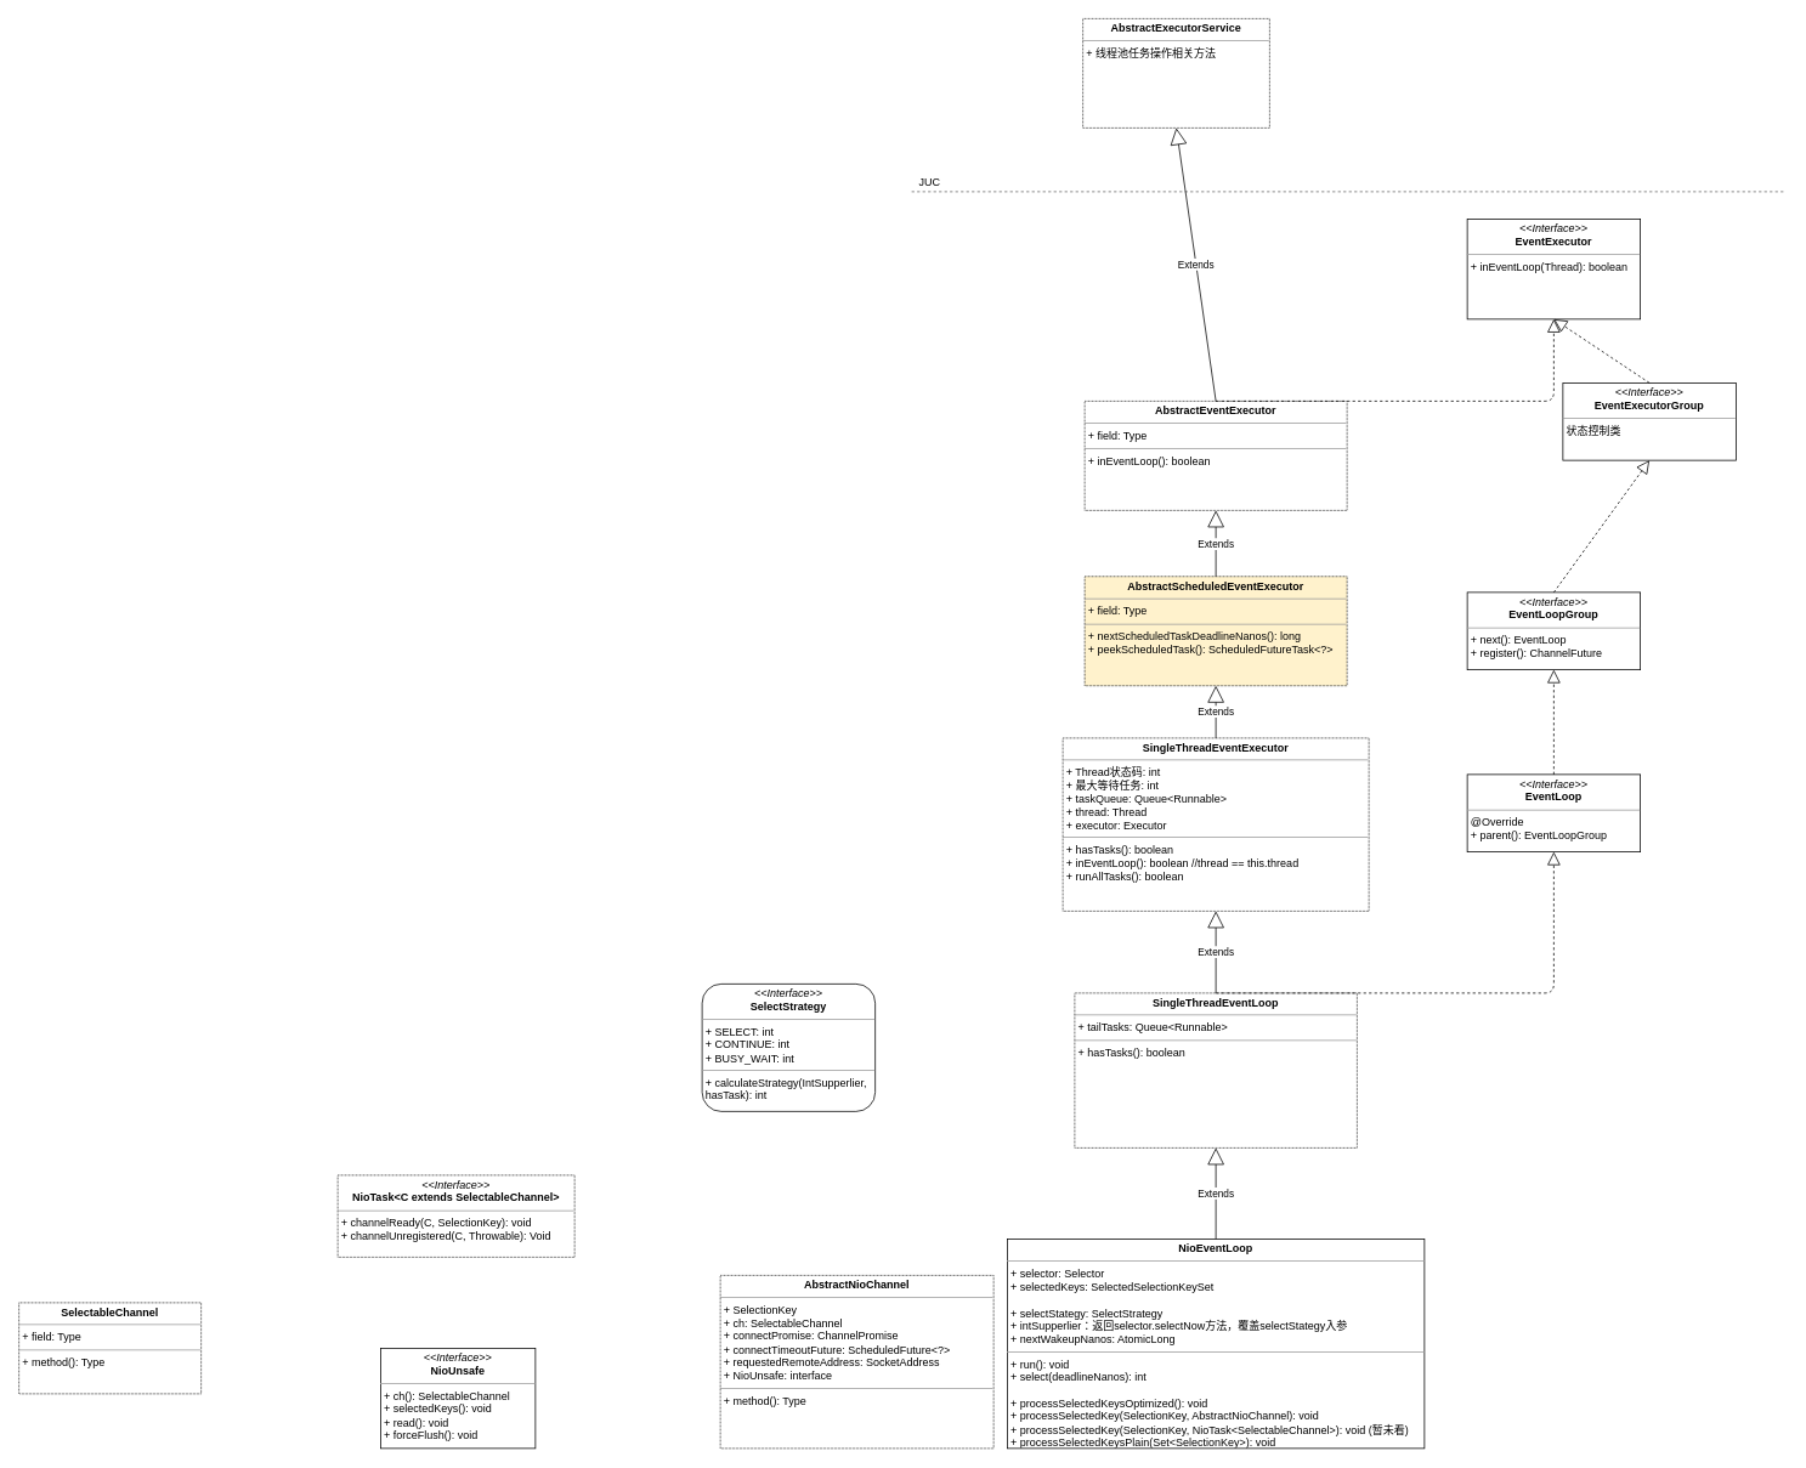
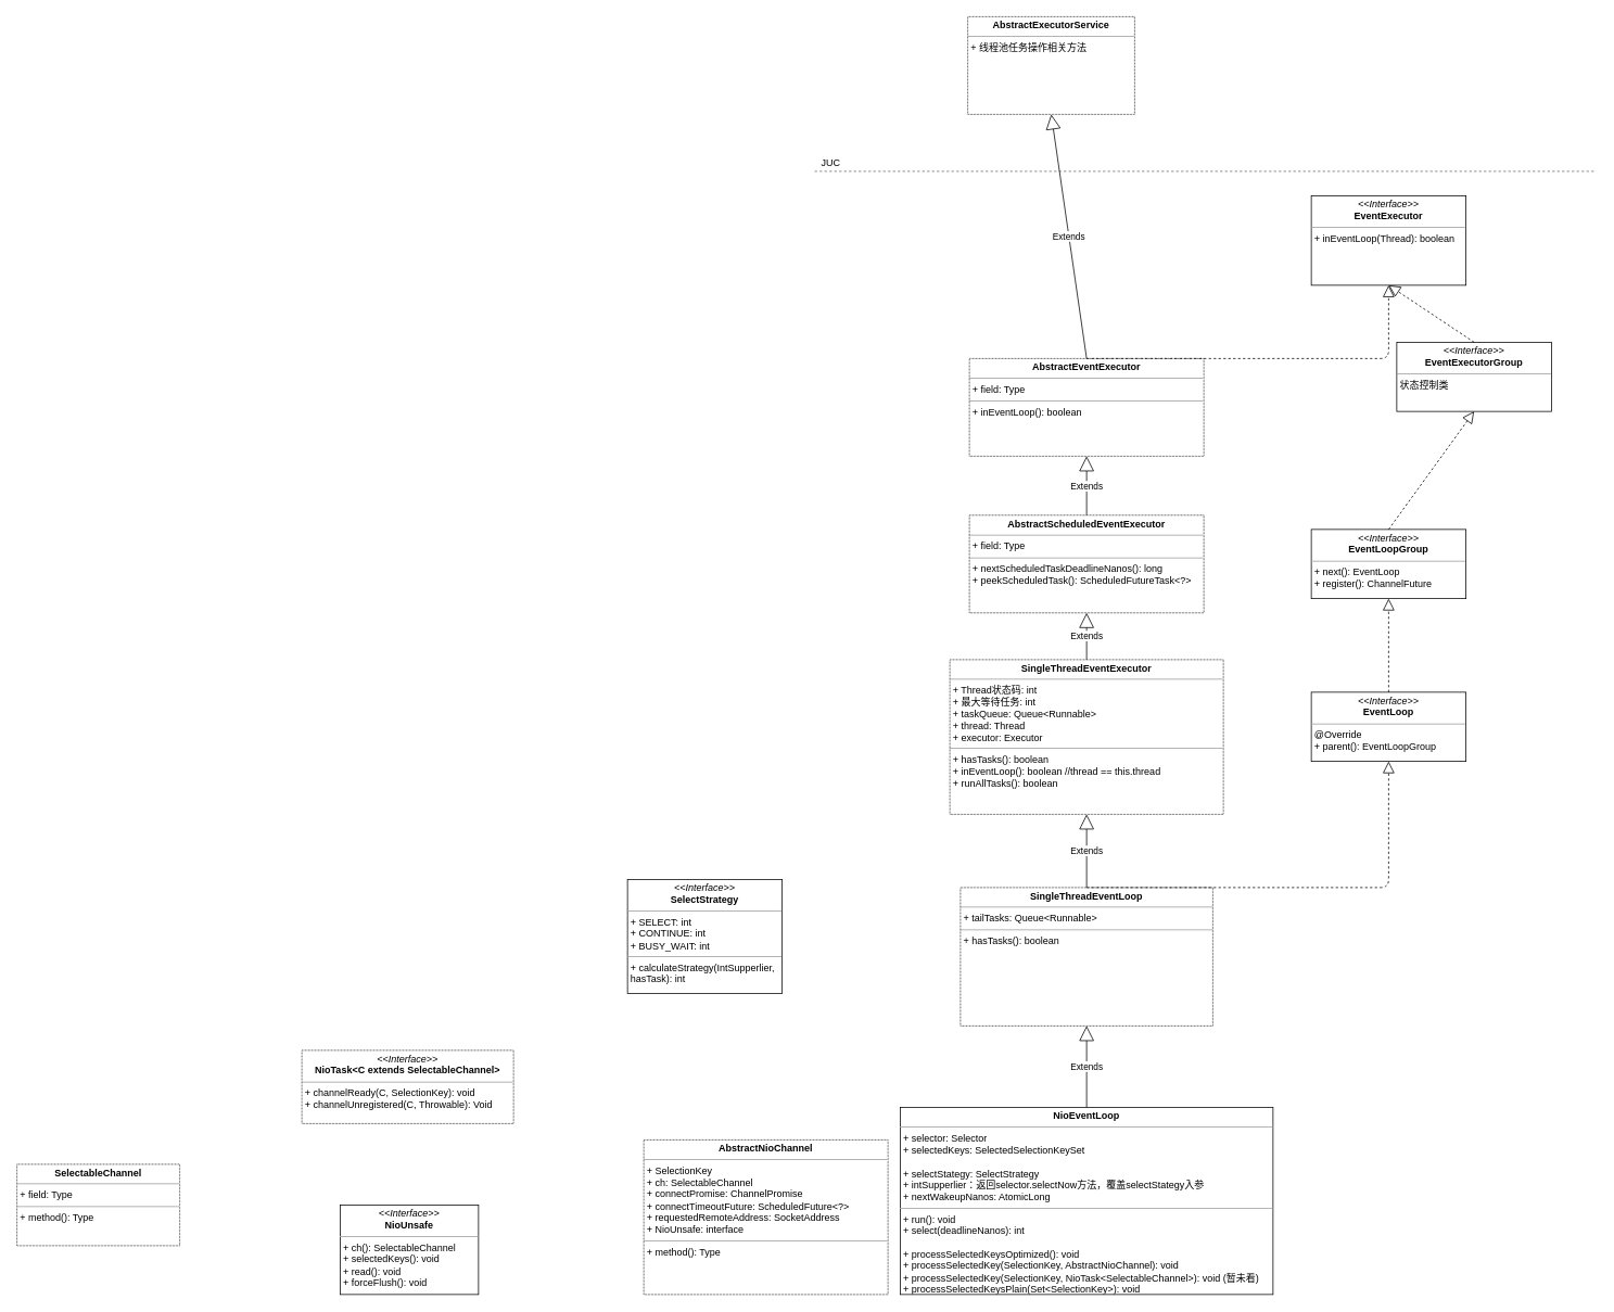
- <mxCell id="13" value="&lt;p style=&quot;margin: 0px ; margin-top: 4px ; text-align: center&quot;&gt;&lt;b&gt;AbstractScheduledEventExecutor&lt;/b&gt;&lt;/p&gt;&lt;hr size=&quot;1&quot;&gt;&lt;p style=&quot;margin: 0px ; margin-left: 4px&quot;&gt;+ field: Type&lt;/p&gt;&lt;hr size=&quot;1&quot;&gt;&lt;p style=&quot;margin: 0px ; margin-left: 4px&quot;&gt;+ nextScheduledTaskDeadlineNanos(): long&lt;/p&gt;&lt;p style=&quot;margin: 0px ; margin-left: 4px&quot;&gt;+ peekScheduledTask(): ScheduledFutureTask&amp;lt;?&amp;gt;&lt;/p&gt;" style="verticalAlign=top;align=left;overflow=fill;fontSize=12;fontFamily=Helvetica;html=1;dashed=1;dashPattern=1 1;fillColor=#fff2cc;" parent="1" vertex="1"><mxGeometry x="1190" y="632.5" width="288" height="120" as="geometry" /></mxCell>
+ <mxCell id="13" value="&lt;p style=&quot;margin: 0px ; margin-top: 4px ; text-align: center&quot;&gt;&lt;b&gt;AbstractScheduledEventExecutor&lt;/b&gt;&lt;/p&gt;&lt;hr size=&quot;1&quot;&gt;&lt;p style=&quot;margin: 0px ; margin-left: 4px&quot;&gt;+ field: Type&lt;/p&gt;&lt;hr size=&quot;1&quot;&gt;&lt;p style=&quot;margin: 0px ; margin-left: 4px&quot;&gt;+ nextScheduledTaskDeadlineNanos(): long&lt;/p&gt;&lt;p style=&quot;margin: 0px ; margin-left: 4px&quot;&gt;+ peekScheduledTask(): ScheduledFutureTask&amp;lt;?&amp;gt;&lt;/p&gt;" style="verticalAlign=top;align=left;overflow=fill;fontSize=12;fontFamily=Helvetica;html=1;dashed=1;dashPattern=1 1;" parent="1" vertex="1"><mxGeometry x="1190" y="632.5" width="288" height="120" as="geometry" /></mxCell>
- <mxCell id="12" value="&lt;p style=&quot;margin: 0px ; margin-top: 4px ; text-align: center&quot;&gt;&lt;i&gt;&amp;lt;&amp;lt;Interface&amp;gt;&amp;gt;&lt;/i&gt;&lt;br&gt;&lt;b&gt;SelectStrategy&lt;/b&gt;&lt;/p&gt;&lt;hr size=&quot;1&quot;&gt;&lt;p style=&quot;margin: 0px ; margin-left: 4px&quot;&gt;+ SELECT: int&lt;br&gt;+ CONTINUE: int&lt;/p&gt;&lt;p style=&quot;margin: 0px ; margin-left: 4px&quot;&gt;+ BUSY_WAIT: int&lt;/p&gt;&lt;hr size=&quot;1&quot;&gt;&lt;p style=&quot;margin: 0px ; margin-left: 4px&quot;&gt;+ calculateStrategy(IntSupperlier,&lt;/p&gt;&lt;p style=&quot;margin: 0px ; margin-left: 4px&quot;&gt;hasTask): int&lt;br&gt;&lt;/p&gt;" style="verticalAlign=top;align=left;overflow=fill;fontSize=12;fontFamily=Helvetica;html=1;rounded=1;" parent="1" vertex="1"><mxGeometry x="770" y="1080" width="190" height="140" as="geometry" /></mxCell>
+ <mxCell id="12" value="&lt;p style=&quot;margin: 0px ; margin-top: 4px ; text-align: center&quot;&gt;&lt;i&gt;&amp;lt;&amp;lt;Interface&amp;gt;&amp;gt;&lt;/i&gt;&lt;br&gt;&lt;b&gt;SelectStrategy&lt;/b&gt;&lt;/p&gt;&lt;hr size=&quot;1&quot;&gt;&lt;p style=&quot;margin: 0px ; margin-left: 4px&quot;&gt;+ SELECT: int&lt;br&gt;+ CONTINUE: int&lt;/p&gt;&lt;p style=&quot;margin: 0px ; margin-left: 4px&quot;&gt;+ BUSY_WAIT: int&lt;/p&gt;&lt;hr size=&quot;1&quot;&gt;&lt;p style=&quot;margin: 0px ; margin-left: 4px&quot;&gt;+ calculateStrategy(IntSupperlier,&lt;/p&gt;&lt;p style=&quot;margin: 0px ; margin-left: 4px&quot;&gt;hasTask): int&lt;br&gt;&lt;/p&gt;" style="verticalAlign=top;align=left;overflow=fill;fontSize=12;fontFamily=Helvetica;html=1;" parent="1" vertex="1"><mxGeometry x="770" y="1080" width="190" height="140" as="geometry" /></mxCell>
